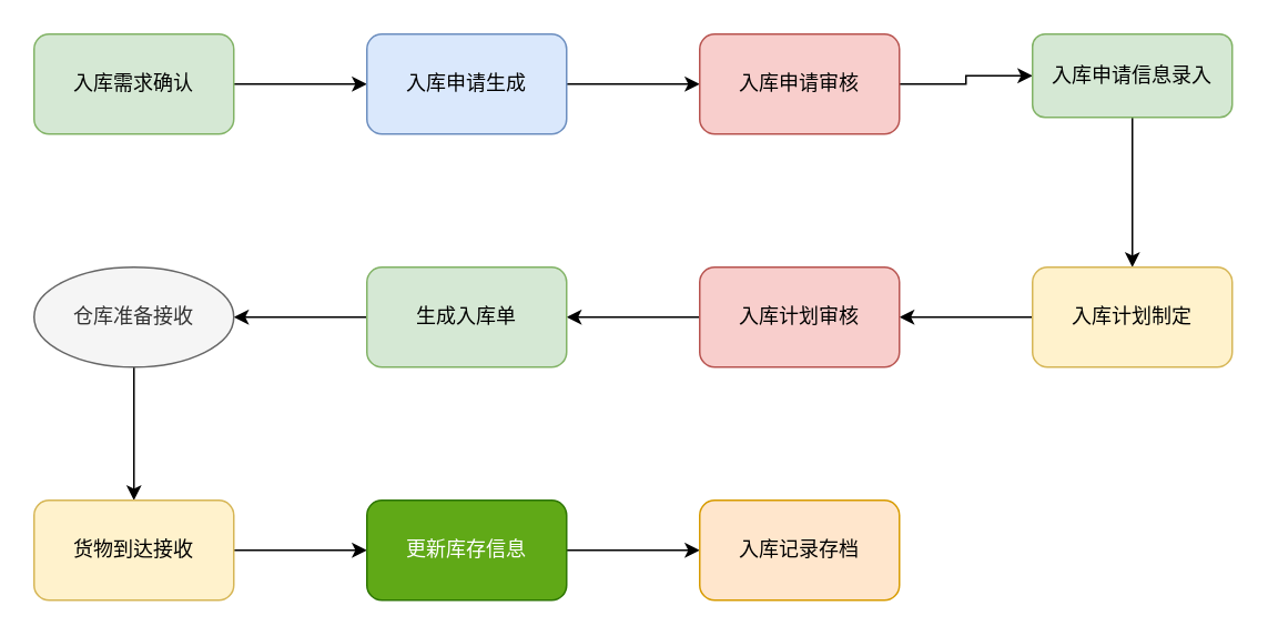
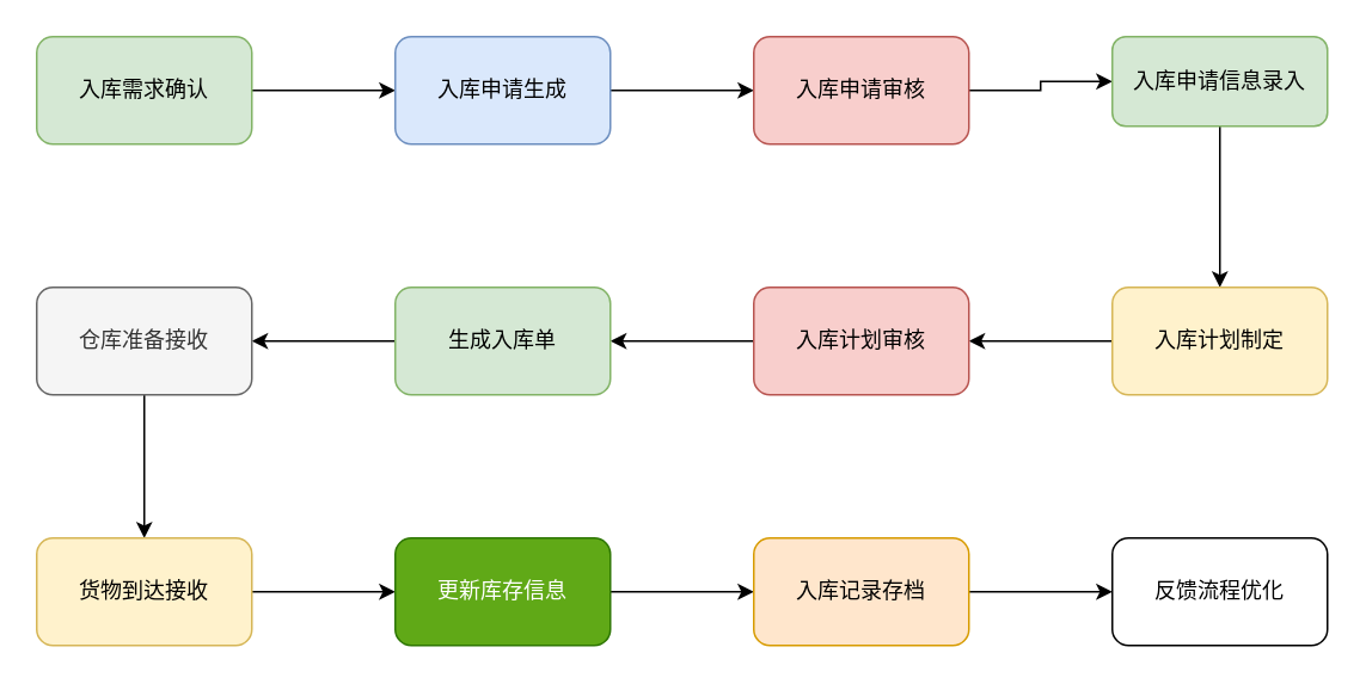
- <mxCell id="17" value="仓库准备接收" style="ellipse;whiteSpace=wrap;html=1;fillColor=#f5f5f5;strokeColor=#666666;fontColor=#333333;" vertex="1" parent="1"><mxGeometry x="20" y="160" width="120" height="60" as="geometry" /></mxCell>
+ <mxCell id="17" value="仓库准备接收" style="rounded=1;whiteSpace=wrap;html=1;fillColor=#f5f5f5;strokeColor=#666666;fontColor=#333333;" vertex="1" parent="1"><mxGeometry x="20" y="160" width="120" height="60" as="geometry" /></mxCell>
+ <mxCell id="22" value="" style="edgeStyle=orthogonalEdgeStyle;rounded=0;orthogonalLoop=1;jettySize=auto;html=1;" edge="1" parent="1" source="23" target="24"><mxGeometry relative="1" as="geometry" /></mxCell>
+ <mxCell id="24" value="反馈流程优化" style="rounded=1;whiteSpace=wrap;html=1;" vertex="1" parent="1"><mxGeometry x="620" y="300" width="120" height="60" as="geometry" /></mxCell>
